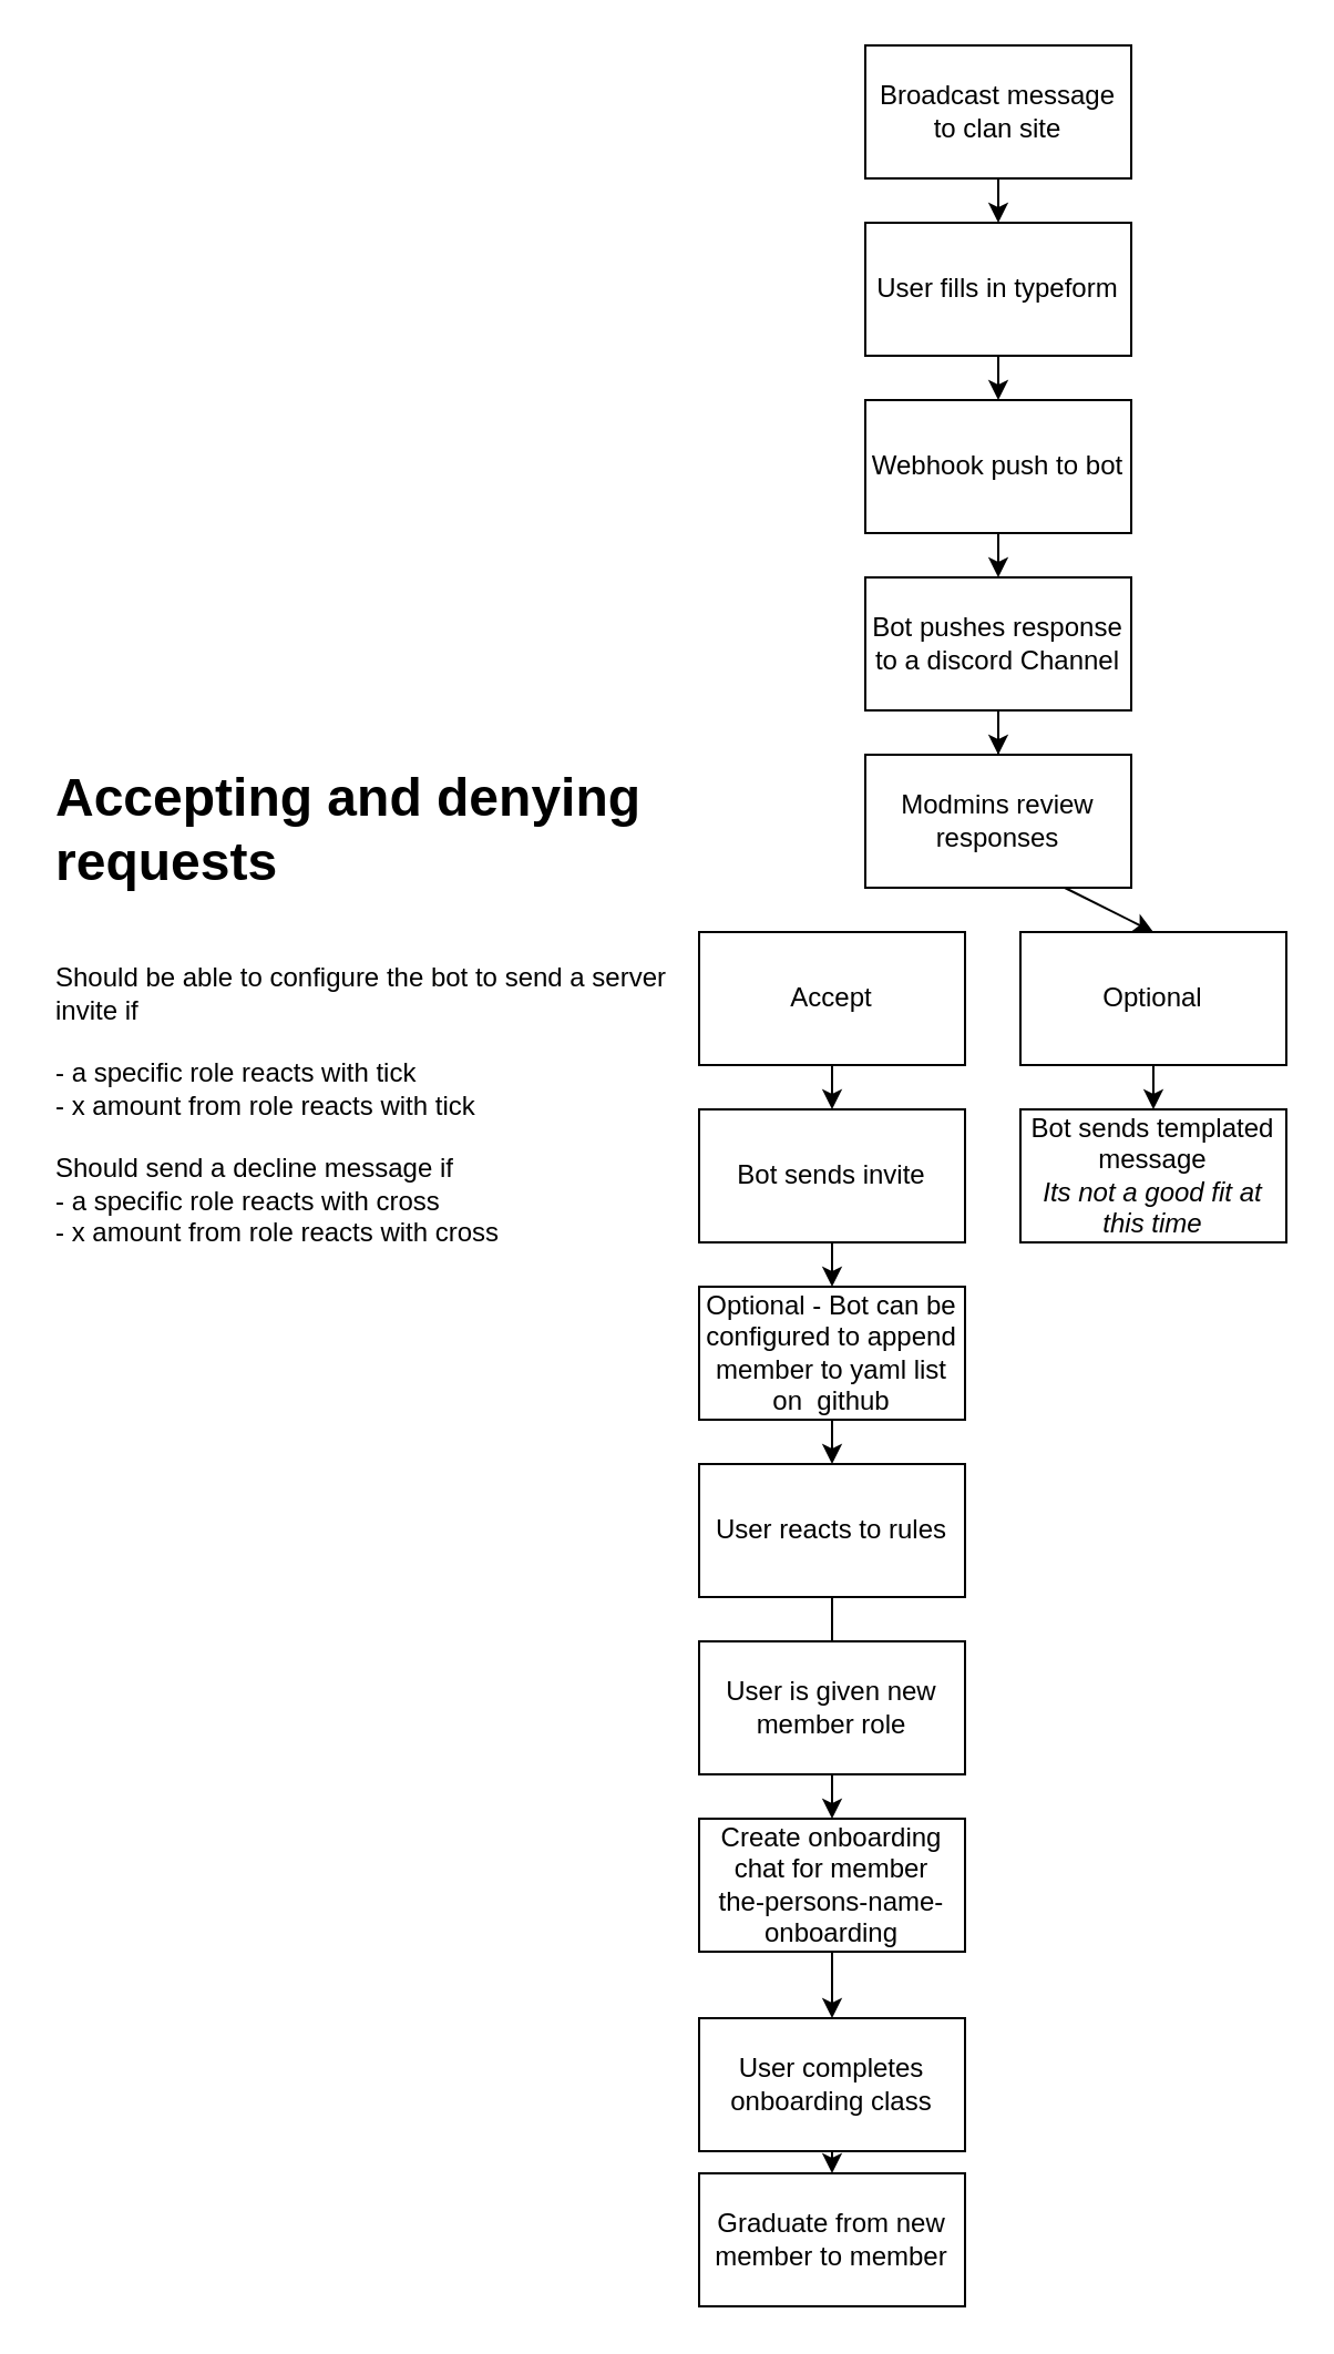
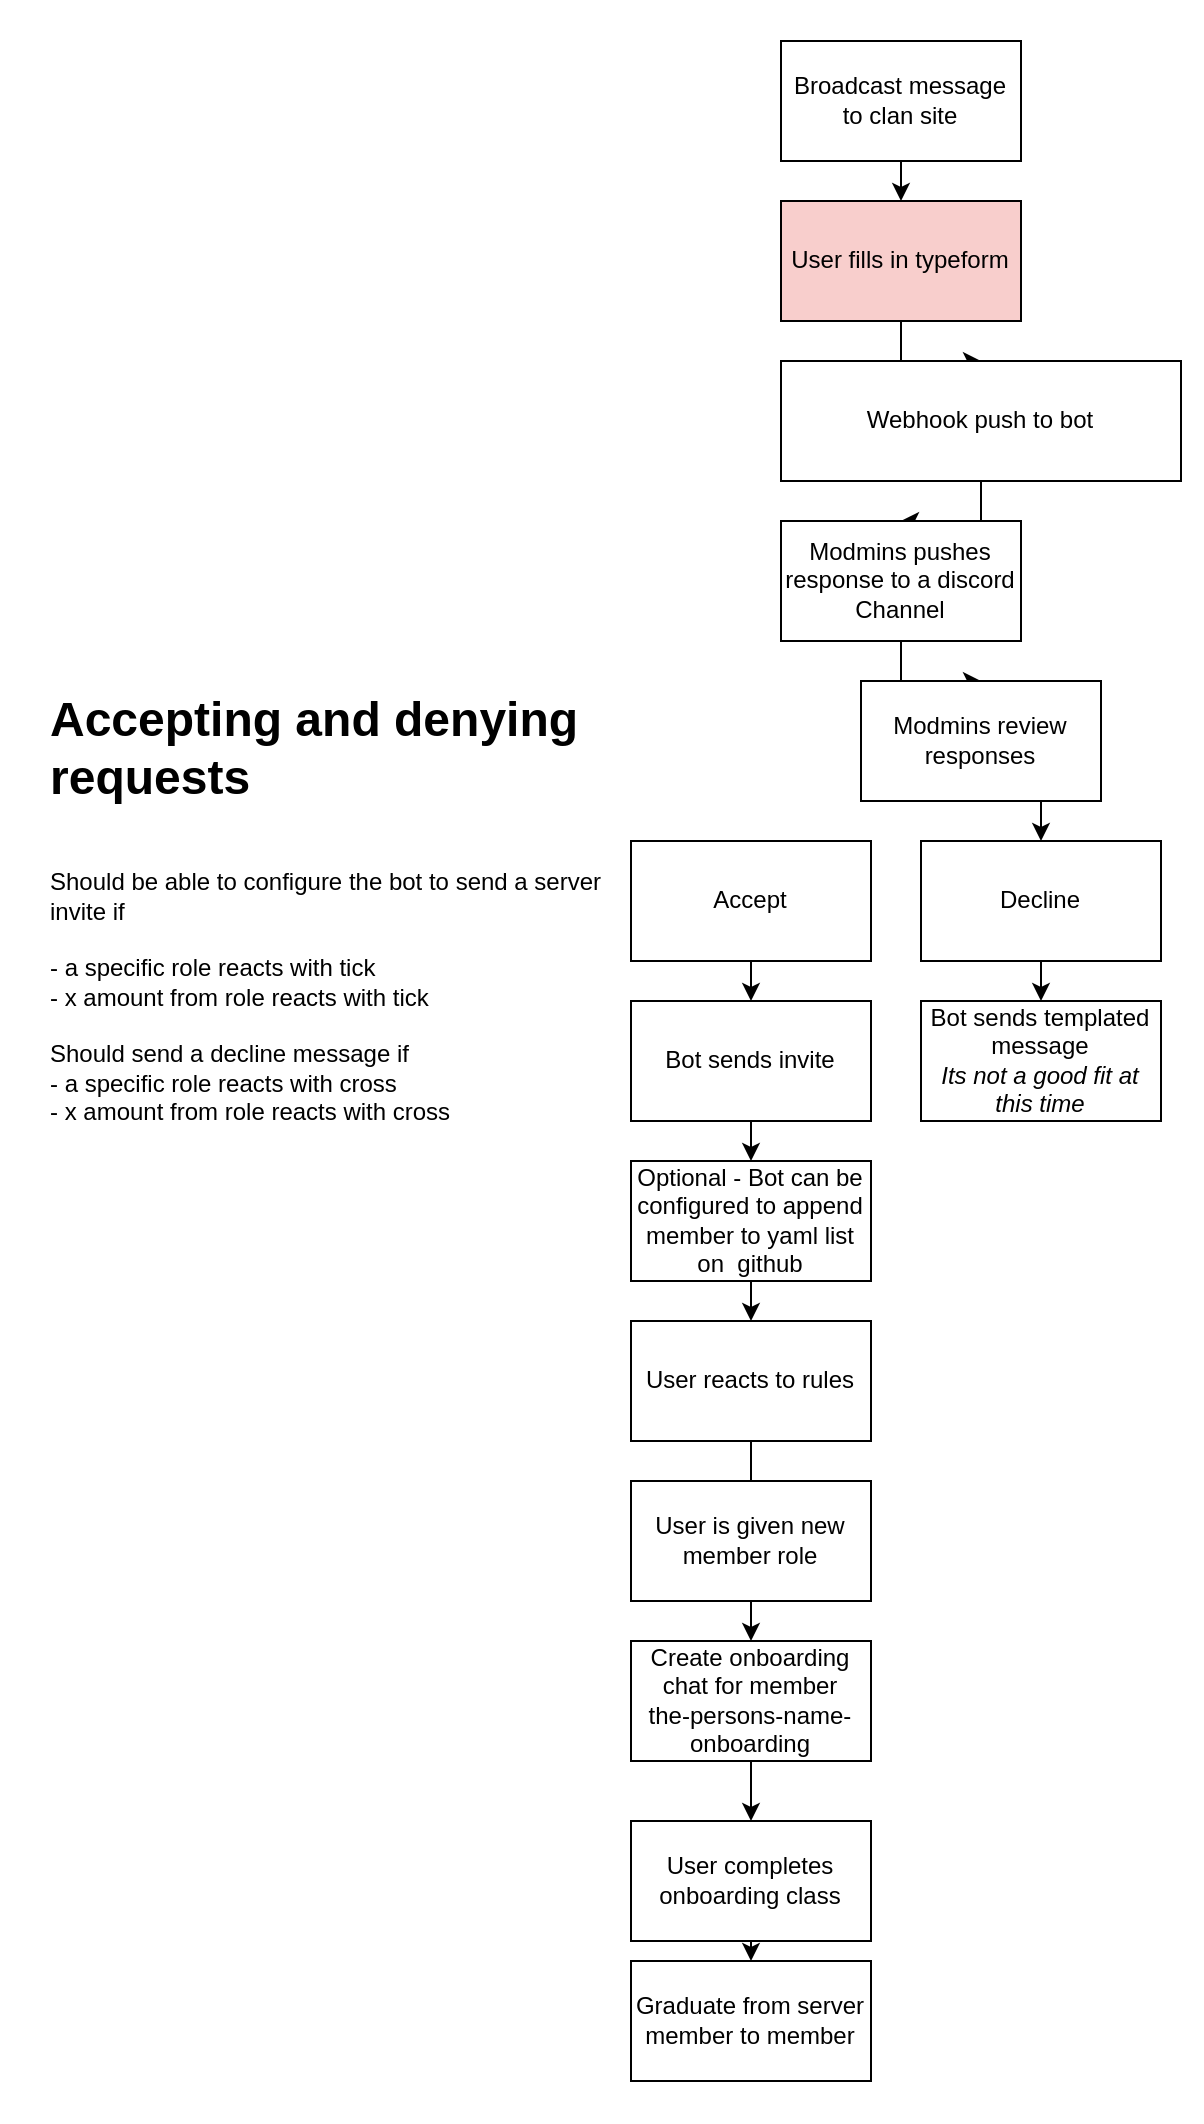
- <mxCell id="5" value="User fills in typeform" style="rounded=0;whiteSpace=wrap;html=1;" vertex="1" parent="1"><mxGeometry x="390" y="100" width="120" height="60" as="geometry" /></mxCell>
+ <mxCell id="5" value="User fills in typeform" style="rounded=0;whiteSpace=wrap;html=1;fillColor=#f8cecc;" vertex="1" parent="1"><mxGeometry x="390" y="100" width="120" height="60" as="geometry" /></mxCell>
- <mxCell id="7" value="Webhook push to bot" style="rounded=0;whiteSpace=wrap;html=1;" vertex="1" parent="1"><mxGeometry x="390" y="180" width="120" height="60" as="geometry" /></mxCell>
+ <mxCell id="7" value="Webhook push to bot" style="rounded=0;whiteSpace=wrap;html=1;" vertex="1" parent="1"><mxGeometry x="390" y="180" width="200" height="60" as="geometry" /></mxCell>
- <mxCell id="9" value="Bot pushes response to a discord Channel" style="rounded=0;whiteSpace=wrap;html=1;" vertex="1" parent="1"><mxGeometry x="390" y="260" width="120" height="60" as="geometry" /></mxCell>
+ <mxCell id="9" value="Modmins pushes response to a discord Channel" style="rounded=0;whiteSpace=wrap;html=1;" vertex="1" parent="1"><mxGeometry x="390" y="260" width="120" height="60" as="geometry" /></mxCell>
- <mxCell id="11" value="Modmins review responses" style="rounded=0;whiteSpace=wrap;html=1;" vertex="1" parent="1"><mxGeometry x="390" y="340" width="120" height="60" as="geometry" /></mxCell>
+ <mxCell id="11" value="Modmins review responses" style="rounded=0;whiteSpace=wrap;html=1;" vertex="1" parent="1"><mxGeometry x="430" y="340" width="120" height="60" as="geometry" /></mxCell>
- <mxCell id="16" value="Optional" style="rounded=0;whiteSpace=wrap;html=1;" vertex="1" parent="1"><mxGeometry x="460" y="420" width="120" height="60" as="geometry" /></mxCell>
+ <mxCell id="16" value="Decline" style="rounded=0;whiteSpace=wrap;html=1;" vertex="1" parent="1"><mxGeometry x="460" y="420" width="120" height="60" as="geometry" /></mxCell>
- <mxCell id="30" value="Graduate from new member to member" style="rounded=0;whiteSpace=wrap;html=1;" vertex="1" parent="1"><mxGeometry x="315" y="980" width="120" height="60" as="geometry" /></mxCell>
+ <mxCell id="30" value="Graduate from server member to member" style="rounded=0;whiteSpace=wrap;html=1;" vertex="1" parent="1"><mxGeometry x="315" y="980" width="120" height="60" as="geometry" /></mxCell>
